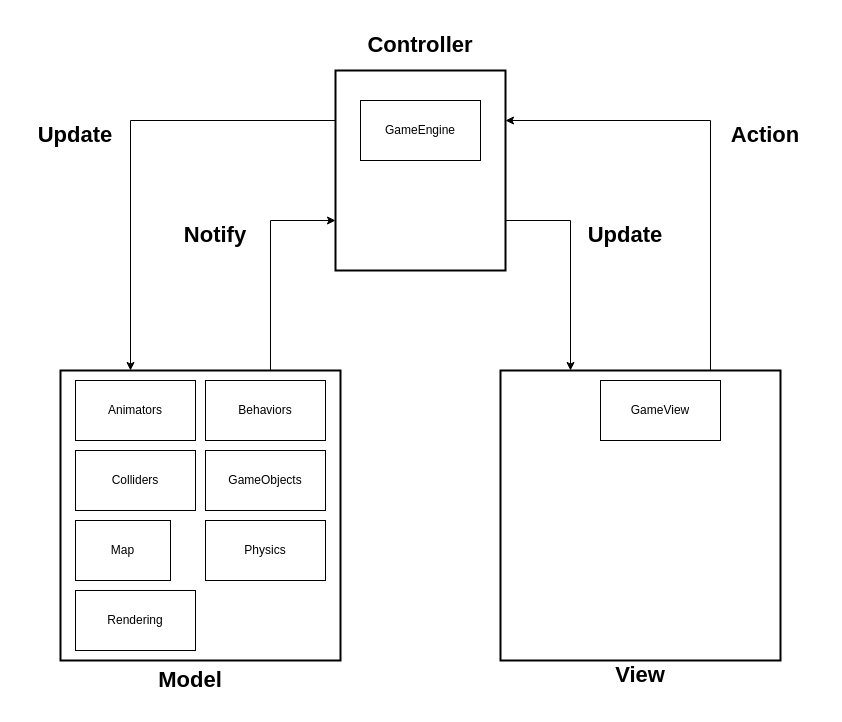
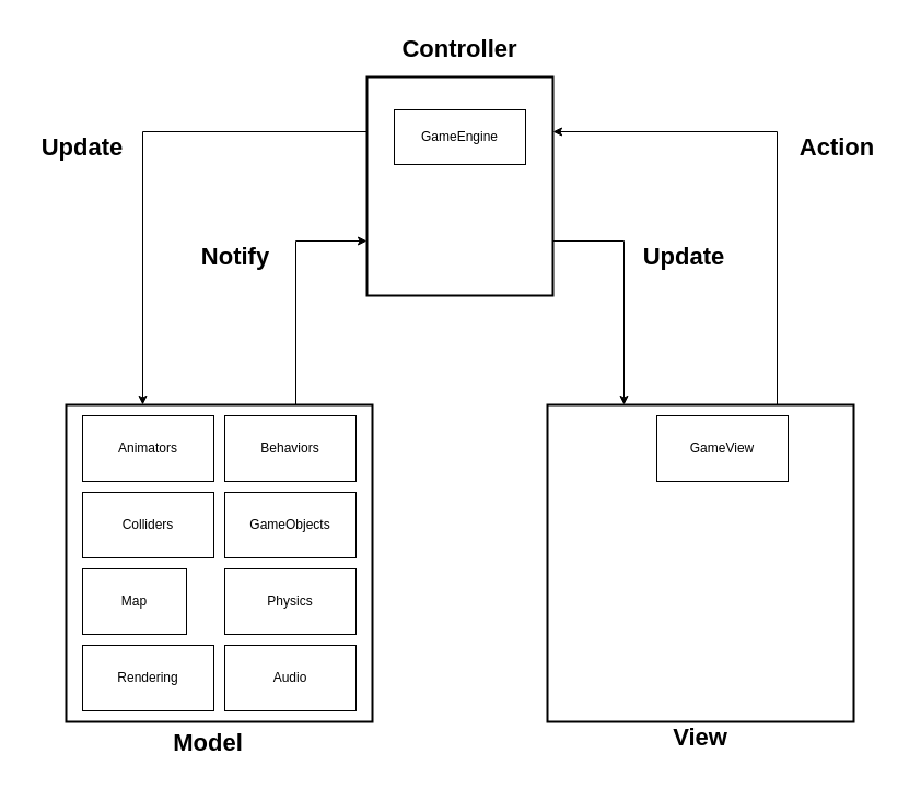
- <mxCell id="5" value="GameEngine" style="rounded=0;whiteSpace=wrap;html=1;" vertex="1" parent="1"><mxGeometry x="360" y="100" width="120" height="60" as="geometry" /></mxCell>
+ <mxCell id="5" value="GameEngine" style="rounded=0;whiteSpace=wrap;html=1;" vertex="1" parent="1"><mxGeometry x="360" y="100" width="120" height="50" as="geometry" /></mxCell>
+ <mxCell id="20" value="Audio" style="rounded=0;whiteSpace=wrap;html=1;fillColor=default;" vertex="1" parent="1"><mxGeometry x="205" y="590" width="120" height="60" as="geometry" /></mxCell>
